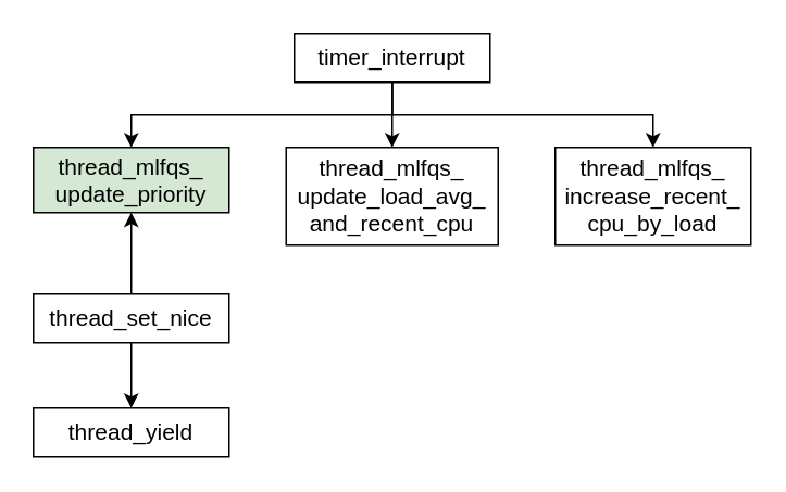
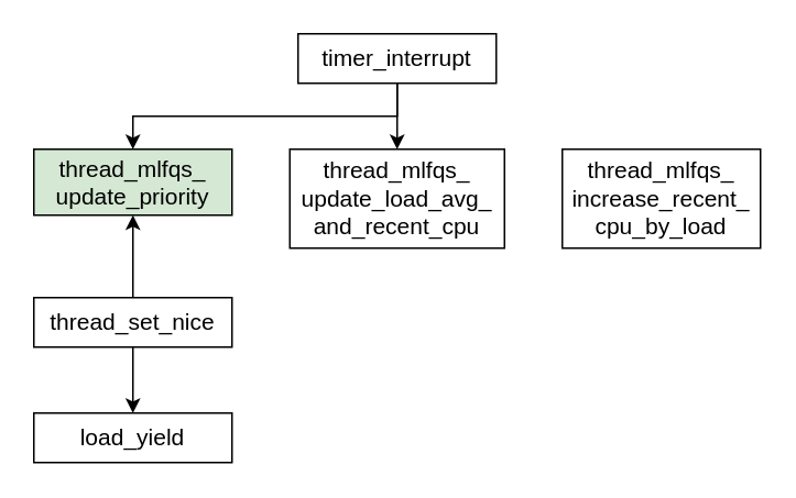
- <mxCell id="4" style="edgeStyle=orthogonalEdgeStyle;rounded=0;orthogonalLoop=1;jettySize=auto;html=1;exitX=0.5;exitY=1;exitDx=0;exitDy=0;entryX=0.5;entryY=0;entryDx=0;entryDy=0;" edge="1" parent="1" source="5" target="7"><mxGeometry relative="1" as="geometry" /></mxCell>
- <mxCell id="11" value="&lt;font style=&quot;font-size: 14px&quot;&gt;thread_yield&lt;/font&gt;" style="rounded=0;whiteSpace=wrap;html=1;" vertex="1" parent="1"><mxGeometry x="20" y="250" width="120" height="30" as="geometry" /></mxCell>
+ <mxCell id="11" value="&lt;font style=&quot;font-size: 14px&quot;&gt;load_yield&lt;/font&gt;" style="rounded=0;whiteSpace=wrap;html=1;" vertex="1" parent="1"><mxGeometry x="20" y="250" width="120" height="30" as="geometry" /></mxCell>
